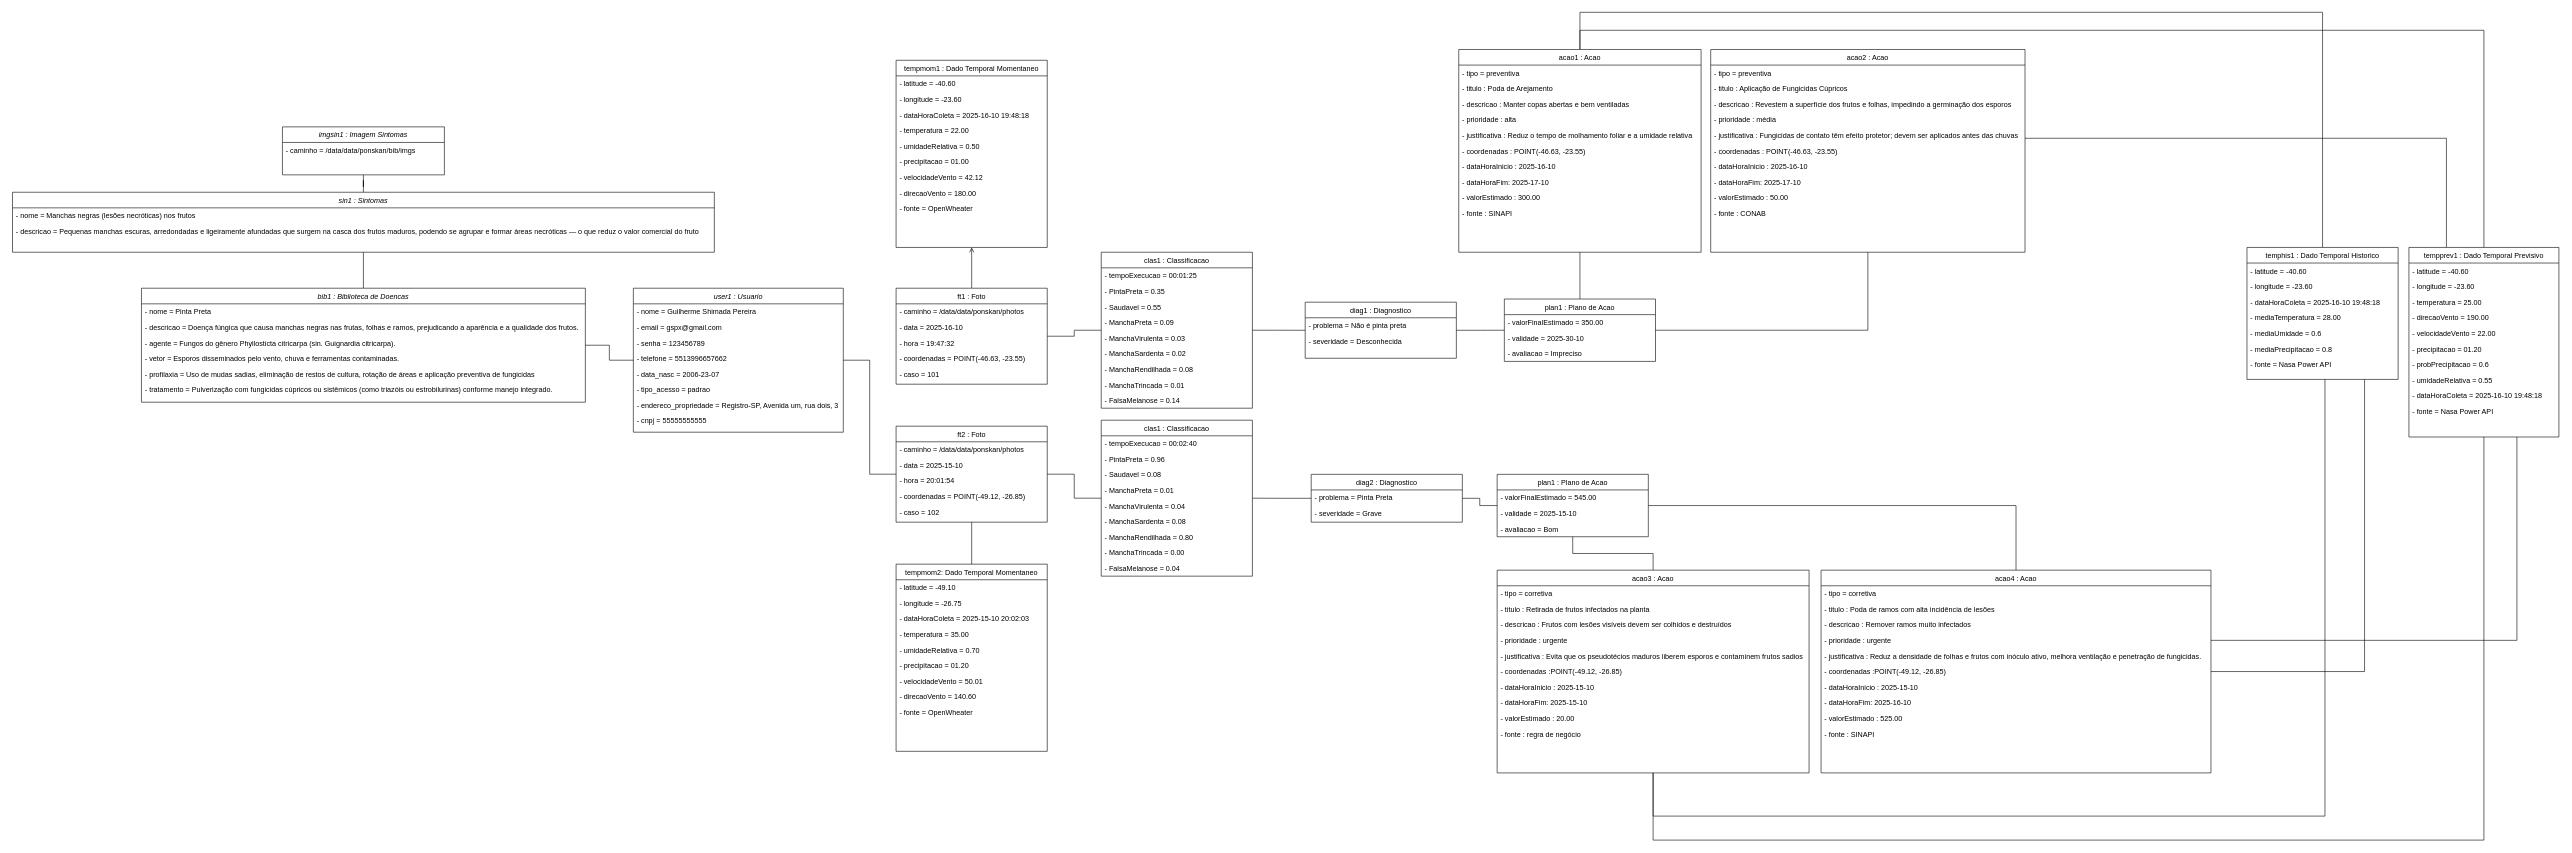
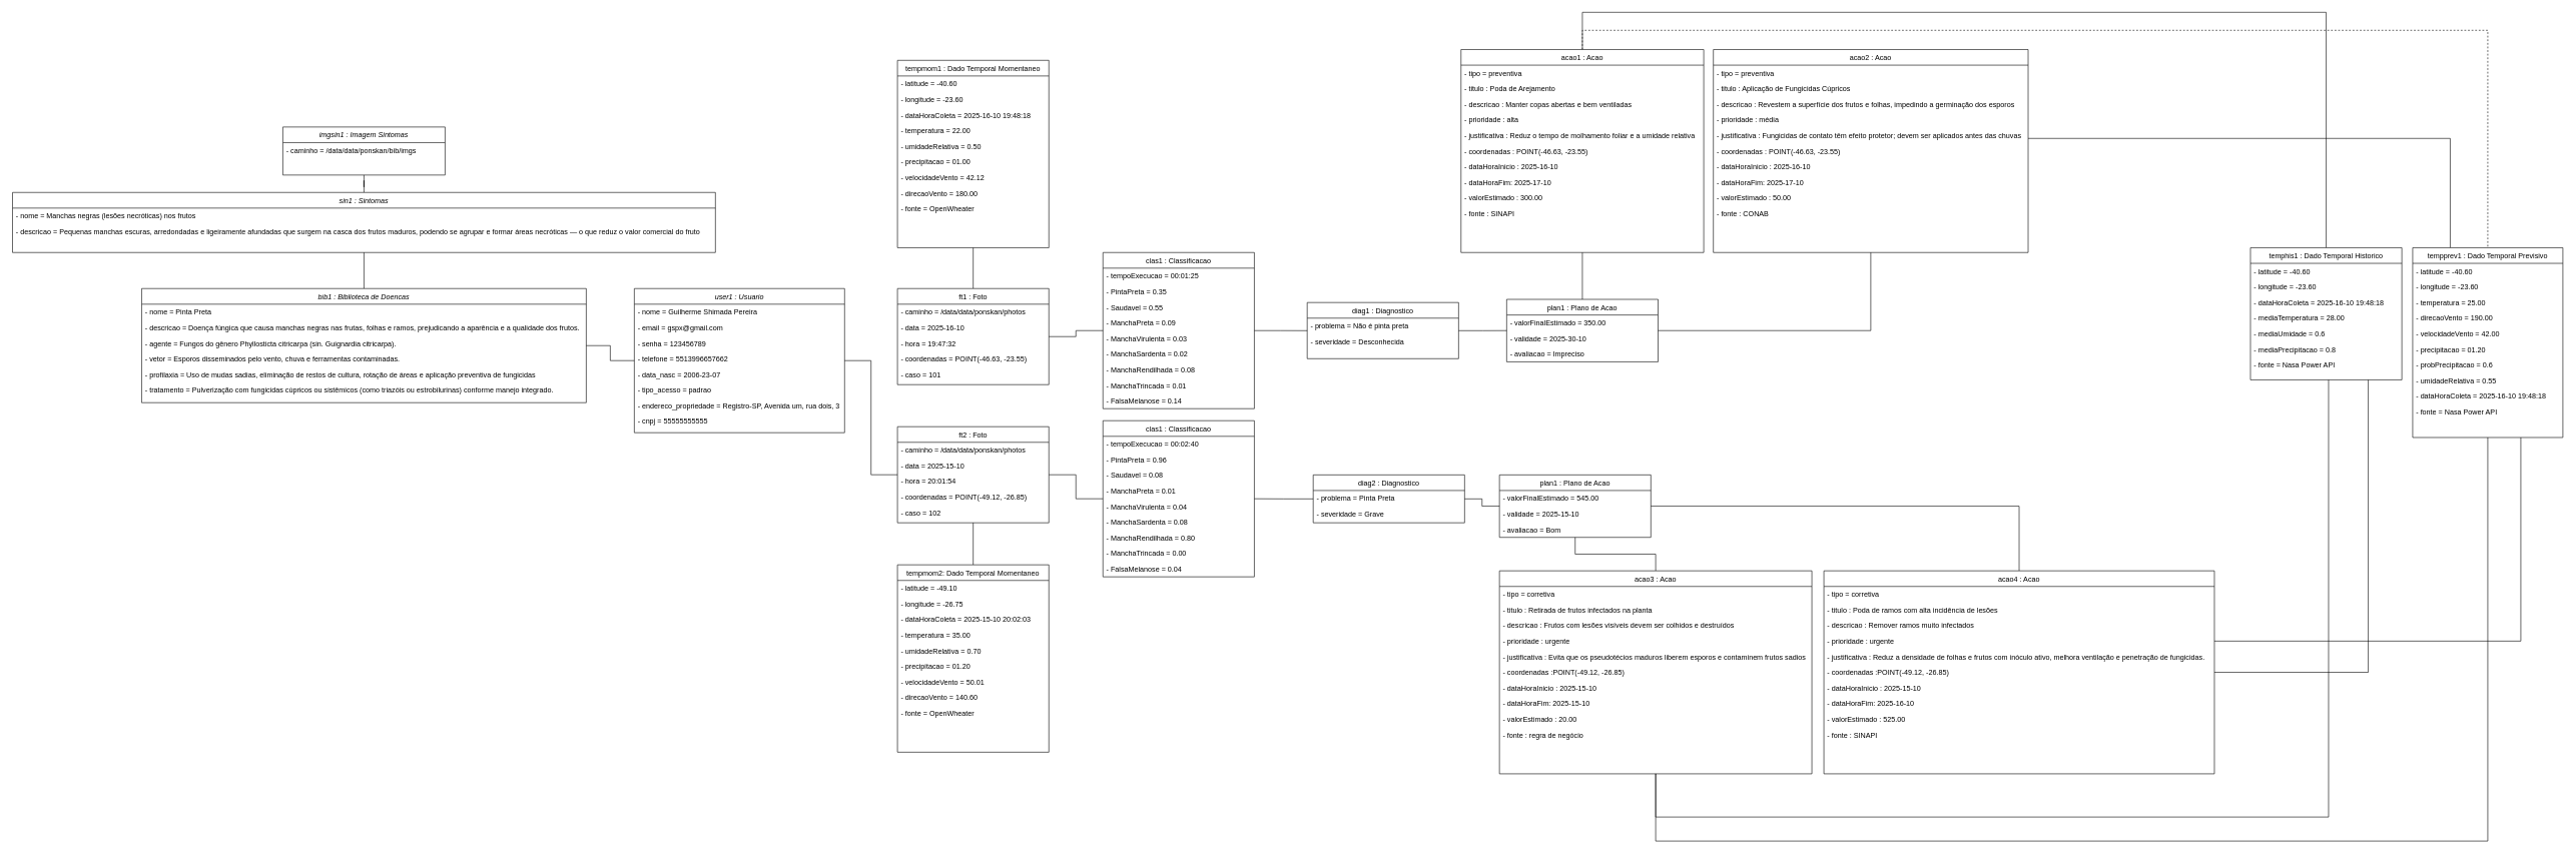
- <mxCell id="85" style="edgeStyle=orthogonalEdgeStyle;rounded=0;orthogonalLoop=1;jettySize=auto;html=1;entryX=0.5;entryY=0;entryDx=0;entryDy=0;endArrow=none;endFill=0;" edge="1" parent="1" source="86" target="146"><mxGeometry relative="1" as="geometry"><Array as="points"><mxPoint x="2633" y="50" /><mxPoint x="4140" y="50" /></Array></mxGeometry></mxCell>
+ <mxCell id="85" style="edgeStyle=orthogonalEdgeStyle;rounded=0;orthogonalLoop=1;jettySize=auto;html=1;entryX=0.5;entryY=0;entryDx=0;entryDy=0;endArrow=none;endFill=0;dashed=1;" edge="1" parent="1" source="86" target="146"><mxGeometry relative="1" as="geometry"><Array as="points"><mxPoint x="2633" y="50" /><mxPoint x="4140" y="50" /></Array></mxGeometry></mxCell>
- <mxCell id="14" value="" style="edgeStyle=orthogonalEdgeStyle;rounded=0;orthogonalLoop=1;jettySize=auto;html=1;endArrow=open;endFill=0;" parent="1" source="15" target="58" edge="1"><mxGeometry relative="1" as="geometry" /></mxCell>
+ <mxCell id="14" value="" style="edgeStyle=orthogonalEdgeStyle;rounded=0;orthogonalLoop=1;jettySize=auto;html=1;endArrow=none;endFill=0;" parent="1" source="15" target="58" edge="1"><mxGeometry relative="1" as="geometry" /></mxCell>
- <mxCell id="151" value="- velocidadeVento = 22.00" style="text;align=left;verticalAlign=top;spacingLeft=4;spacingRight=4;overflow=hidden;rotatable=0;points=[[0,0.5],[1,0.5]];portConstraint=eastwest;rounded=0;shadow=0;html=0;" vertex="1" parent="146"><mxGeometry y="130" width="250" height="26" as="geometry" /></mxCell>
+ <mxCell id="151" value="- velocidadeVento = 42.00" style="text;align=left;verticalAlign=top;spacingLeft=4;spacingRight=4;overflow=hidden;rotatable=0;points=[[0,0.5],[1,0.5]];portConstraint=eastwest;rounded=0;shadow=0;html=0;" vertex="1" parent="146"><mxGeometry y="130" width="250" height="26" as="geometry" /></mxCell>
